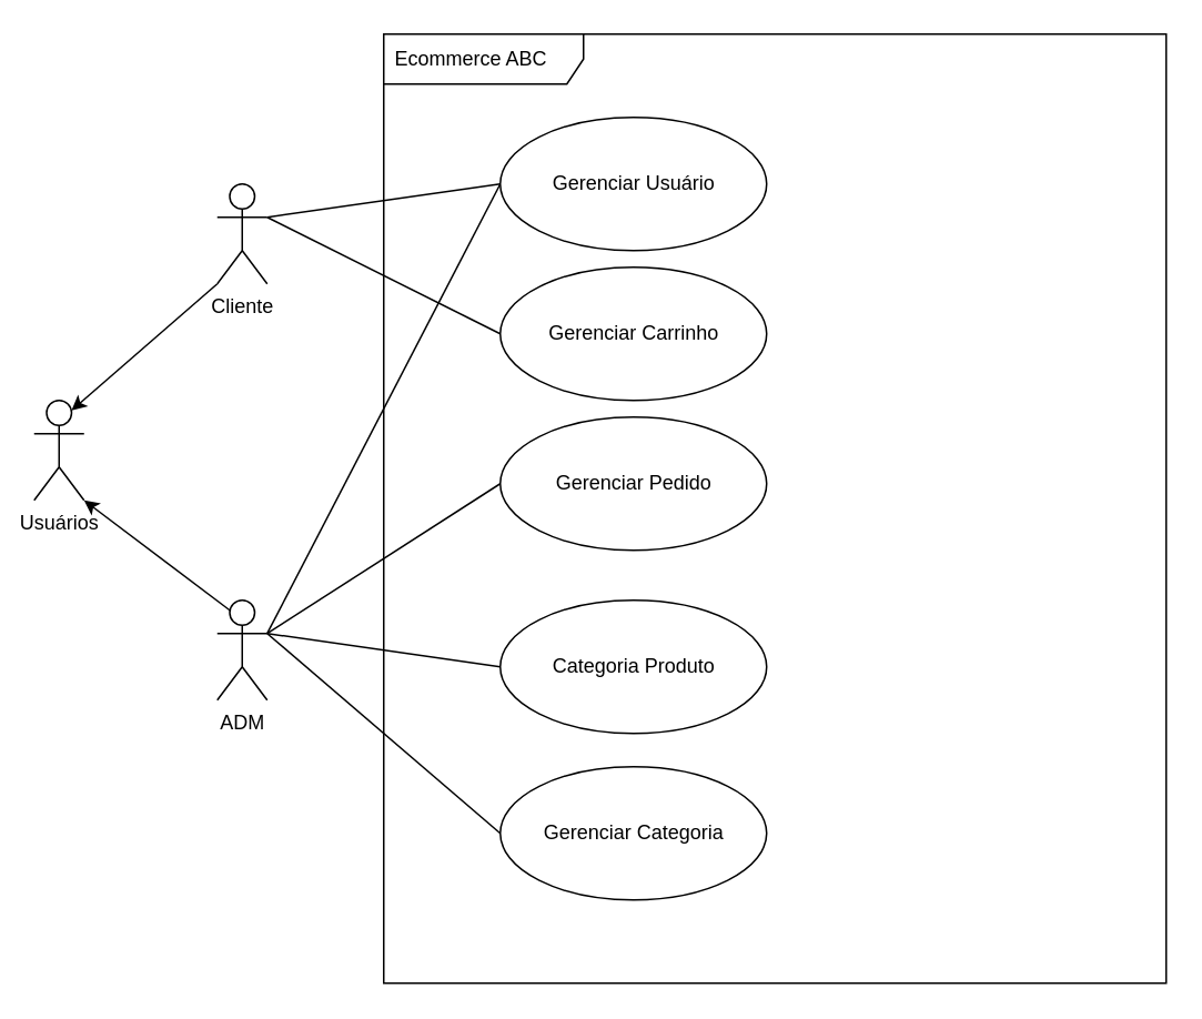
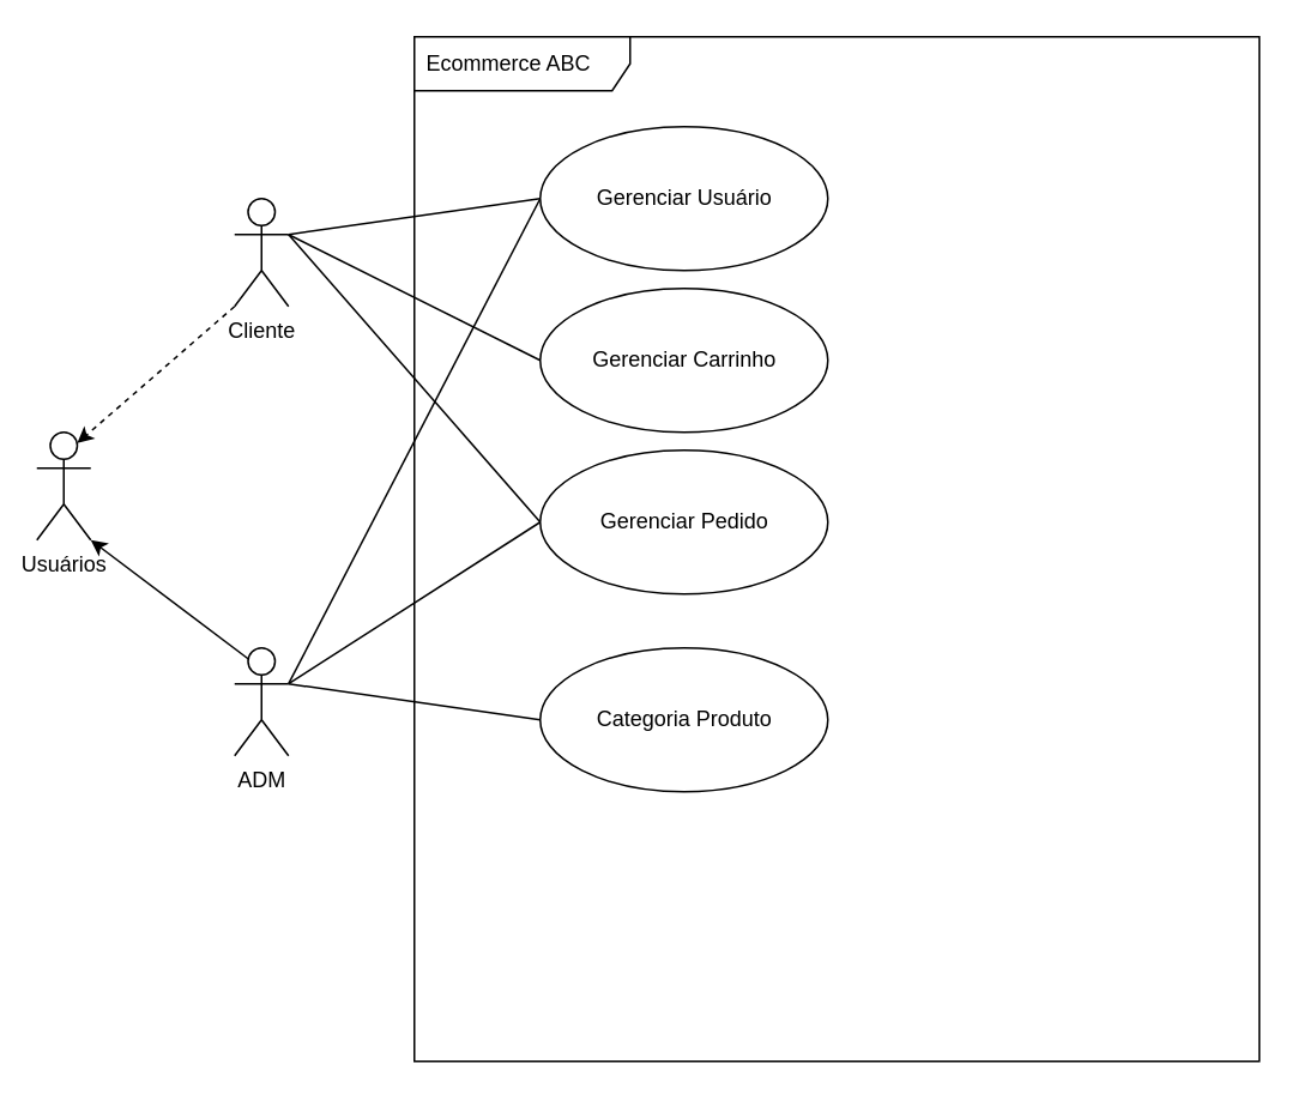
- <mxCell id="9" style="edgeStyle=none;html=1;exitX=0;exitY=1;exitDx=0;exitDy=0;exitPerimeter=0;entryX=0.75;entryY=0.1;entryDx=0;entryDy=0;entryPerimeter=0;" parent="1" source="13" target="14" edge="1"><mxGeometry relative="1" as="geometry" /></mxCell>
+ <mxCell id="9" style="edgeStyle=none;html=1;exitX=0;exitY=1;exitDx=0;exitDy=0;exitPerimeter=0;entryX=0.75;entryY=0.1;entryDx=0;entryDy=0;entryPerimeter=0;dashed=1;" parent="1" source="13" target="14" edge="1"><mxGeometry relative="1" as="geometry" /></mxCell>
+ <mxCell id="12" style="edgeStyle=none;html=1;exitX=1;exitY=0.333;exitDx=0;exitDy=0;exitPerimeter=0;entryX=0;entryY=0.5;entryDx=0;entryDy=0;endArrow=none;endFill=0;" parent="1" source="13" target="17" edge="1"><mxGeometry relative="1" as="geometry" /></mxCell>
- <mxCell id="6" style="edgeStyle=none;html=1;exitX=1;exitY=0.333;exitDx=0;exitDy=0;exitPerimeter=0;entryX=0;entryY=0.5;entryDx=0;entryDy=0;endArrow=none;endFill=0;" parent="1" source="8" target="16" edge="1"><mxGeometry relative="1" as="geometry" /></mxCell>
- <mxCell id="16" value="Gerenciar Categoria" style="shape=ellipse;container=1;horizontal=1;horizontalStack=0;resizeParent=1;resizeParentMax=0;resizeLast=0;html=1;dashed=0;collapsible=0;" parent="1" vertex="1"><mxGeometry x="300" y="460" width="160" height="80" as="geometry" /></mxCell>
